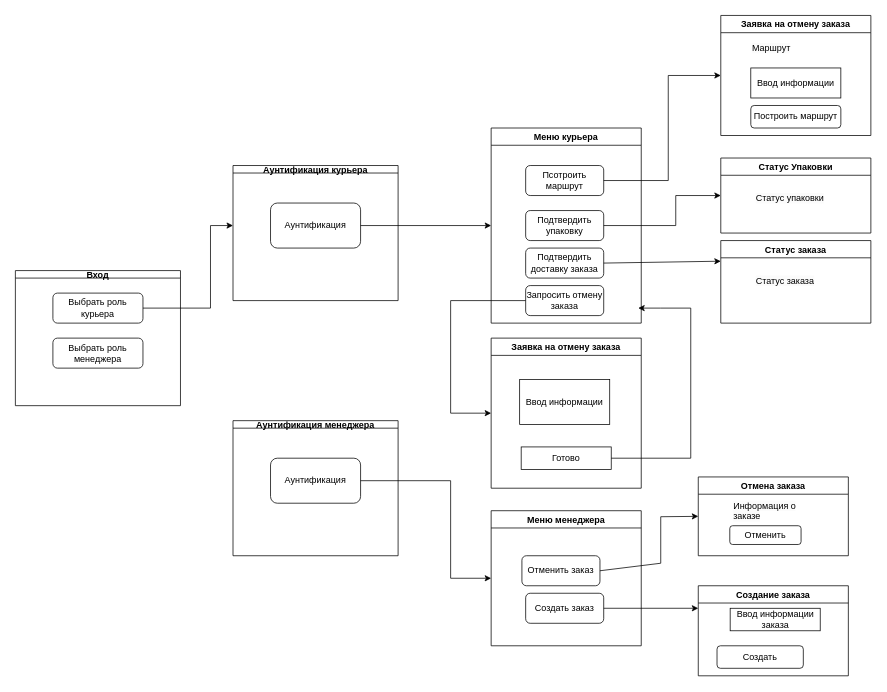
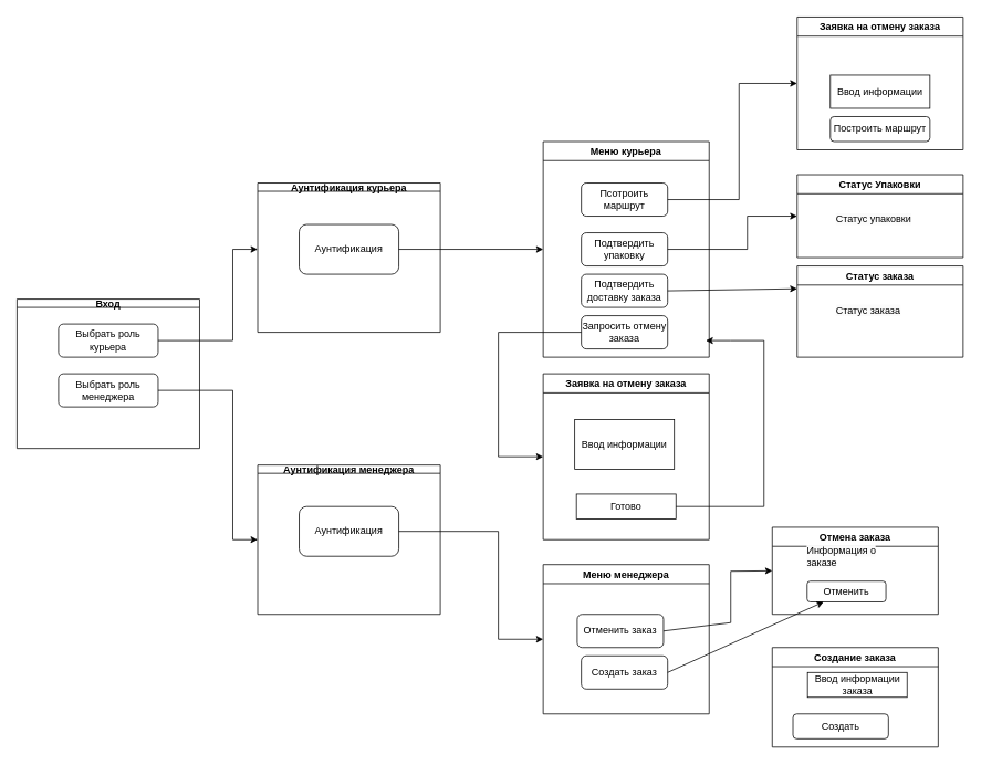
- <mxCell id="24" value="&lt;span style=&quot;color: rgb(0, 0, 0); font-family: Helvetica; font-size: 12px; font-style: normal; font-variant-ligatures: normal; font-variant-caps: normal; font-weight: 400; letter-spacing: normal; orphans: 2; text-align: center; text-indent: 0px; text-transform: none; widows: 2; word-spacing: 0px; -webkit-text-stroke-width: 0px; background-color: rgb(251, 251, 251); text-decoration-thickness: initial; text-decoration-style: initial; text-decoration-color: initial; float: none; display: inline !important;&quot;&gt;Маршрут&lt;/span&gt;" style="text;whiteSpace=wrap;html=1;" parent="21" vertex="1"><mxGeometry x="40" y="30" width="110" height="40" as="geometry" /></mxCell>
+ <mxCell id="35" value="" style="endArrow=classic;html=1;rounded=0;exitX=1;exitY=0.5;exitDx=0;exitDy=0;entryX=0;entryY=0.5;entryDx=0;entryDy=0;" edge="1" parent="1" source="28" target="29"><mxGeometry width="50" height="50" relative="1" as="geometry"><mxPoint x="510" y="630" as="sourcePoint" /><mxPoint x="560" y="580" as="targetPoint" /><Array as="points"><mxPoint x="280" y="470" /><mxPoint x="280" y="650" /></Array></mxGeometry></mxCell>
- <mxCell id="38" value="&lt;span style=&quot;color: rgb(0, 0, 0); font-family: Helvetica; font-size: 12px; font-style: normal; font-variant-ligatures: normal; font-variant-caps: normal; font-weight: 400; letter-spacing: normal; orphans: 2; text-align: center; text-indent: 0px; text-transform: none; widows: 2; word-spacing: 0px; -webkit-text-stroke-width: 0px; background-color: rgb(251, 251, 251); text-decoration-thickness: initial; text-decoration-style: initial; text-decoration-color: initial; float: none; display: inline !important;&quot;&gt;Информация о заказе&lt;/span&gt;" style="text;whiteSpace=wrap;html=1;" vertex="1" parent="37"><mxGeometry x="45" y="25" width="110" height="40" as="geometry" /></mxCell>
+ <mxCell id="38" value="&lt;span style=&quot;color: rgb(0, 0, 0); font-family: Helvetica; font-size: 12px; font-style: normal; font-variant-ligatures: normal; font-variant-caps: normal; font-weight: 400; letter-spacing: normal; orphans: 2; text-align: center; text-indent: 0px; text-transform: none; widows: 2; word-spacing: 0px; -webkit-text-stroke-width: 0px; background-color: rgb(251, 251, 251); text-decoration-thickness: initial; text-decoration-style: initial; text-decoration-color: initial; float: none; display: inline !important;&quot;&gt;Информация о заказе&lt;/span&gt;" style="text;whiteSpace=wrap;html=1;" vertex="1" parent="37"><mxGeometry x="40" y="15" width="110" height="40" as="geometry" /></mxCell>
- <mxCell id="44" value="" style="endArrow=classic;html=1;rounded=0;exitX=1;exitY=0.5;exitDx=0;exitDy=0;entryX=0;entryY=0.25;entryDx=0;entryDy=0;" edge="1" parent="1" source="33" target="41"><mxGeometry width="50" height="50" relative="1" as="geometry"><mxPoint x="670" y="710" as="sourcePoint" /><mxPoint x="720" y="660" as="targetPoint" /></mxGeometry></mxCell>
+ <mxCell id="44" value="" style="endArrow=classic;html=1;rounded=0;exitX=1;exitY=0.5;exitDx=0;exitDy=0;" edge="1" parent="1" source="33" target="39"><mxGeometry width="50" height="50" relative="1" as="geometry"><mxPoint x="670" y="710" as="sourcePoint" /><mxPoint x="720" y="660" as="targetPoint" /></mxGeometry></mxCell>
